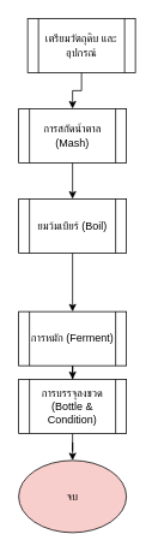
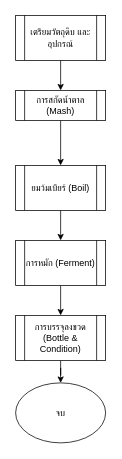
- <mxCell id="3" value="เตรียมวัตถุดิบ และอุปกรณ์" style="shape=process;whiteSpace=wrap;html=1;backgroundOutline=1;" vertex="1" parent="1"><mxGeometry x="30" y="20" width="120" height="60" as="geometry" /></mxCell>
+ <mxCell id="3" value="เตรียมวัตถุดิบ และอุปกรณ์" style="shape=process;whiteSpace=wrap;html=1;backgroundOutline=1;" vertex="1" parent="1"><mxGeometry x="20" y="20" width="120" height="60" as="geometry" /></mxCell>
- <mxCell id="5" value="การสกัดน้ำตาล (Mash)" style="shape=process;whiteSpace=wrap;html=1;backgroundOutline=1;" vertex="1" parent="1"><mxGeometry x="20" y="120" width="120" height="60" as="geometry" /></mxCell>
+ <mxCell id="5" value="การสกัดน้ำตาล (Mash)" style="shape=process;whiteSpace=wrap;html=1;backgroundOutline=1;" vertex="1" parent="1"><mxGeometry x="20" y="120" width="120" height="40" as="geometry" /></mxCell>
- <mxCell id="9" value="การหมัก (Ferment)" style="shape=process;whiteSpace=wrap;html=1;backgroundOutline=1;" vertex="1" parent="1"><mxGeometry x="20" y="345" width="120" height="60" as="geometry" /></mxCell>
+ <mxCell id="9" value="การหมัก (Ferment)" style="shape=process;whiteSpace=wrap;html=1;backgroundOutline=1;" vertex="1" parent="1"><mxGeometry x="20" y="320" width="120" height="60" as="geometry" /></mxCell>
- <mxCell id="12" value="จบ" style="ellipse;whiteSpace=wrap;html=1;fillColor=#f8cecc;" vertex="1" parent="1"><mxGeometry x="20" y="510" width="120" height="80" as="geometry" /></mxCell>
+ <mxCell id="12" value="จบ" style="ellipse;whiteSpace=wrap;html=1;" vertex="1" parent="1"><mxGeometry x="20" y="510" width="120" height="80" as="geometry" /></mxCell>
